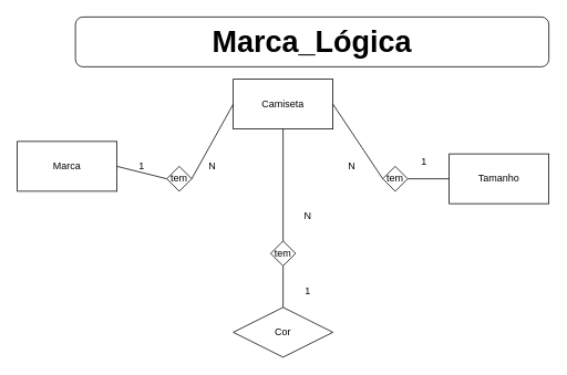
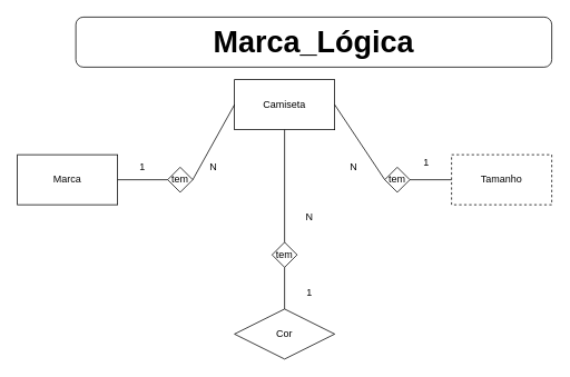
- <mxCell id="5" value="Marca" style="rounded=0;whiteSpace=wrap;html=1;" vertex="1" parent="1"><mxGeometry x="20" y="170" width="120" height="60" as="geometry" /></mxCell>
+ <mxCell id="5" value="Marca" style="rounded=0;whiteSpace=wrap;html=1;" vertex="1" parent="1"><mxGeometry x="20" y="185" width="120" height="60" as="geometry" /></mxCell>
- <mxCell id="4" value="Tamanho" style="rounded=0;whiteSpace=wrap;html=1;" vertex="1" parent="1"><mxGeometry x="540" y="185" width="120" height="60" as="geometry" /></mxCell>
+ <mxCell id="4" value="Tamanho" style="rounded=0;whiteSpace=wrap;html=1;dashed=1;" vertex="1" parent="1"><mxGeometry x="540" y="185" width="120" height="60" as="geometry" /></mxCell>
